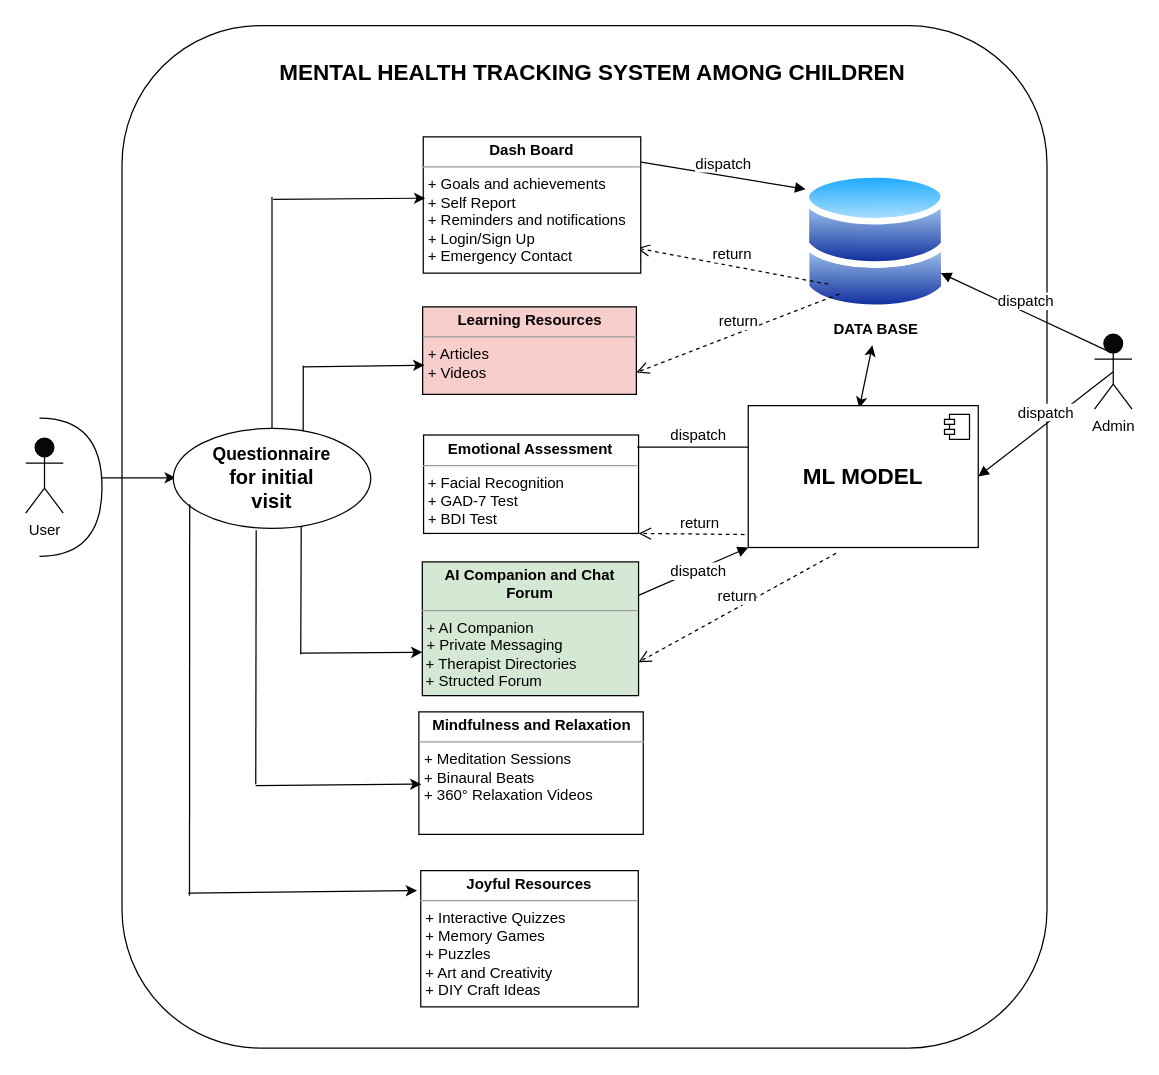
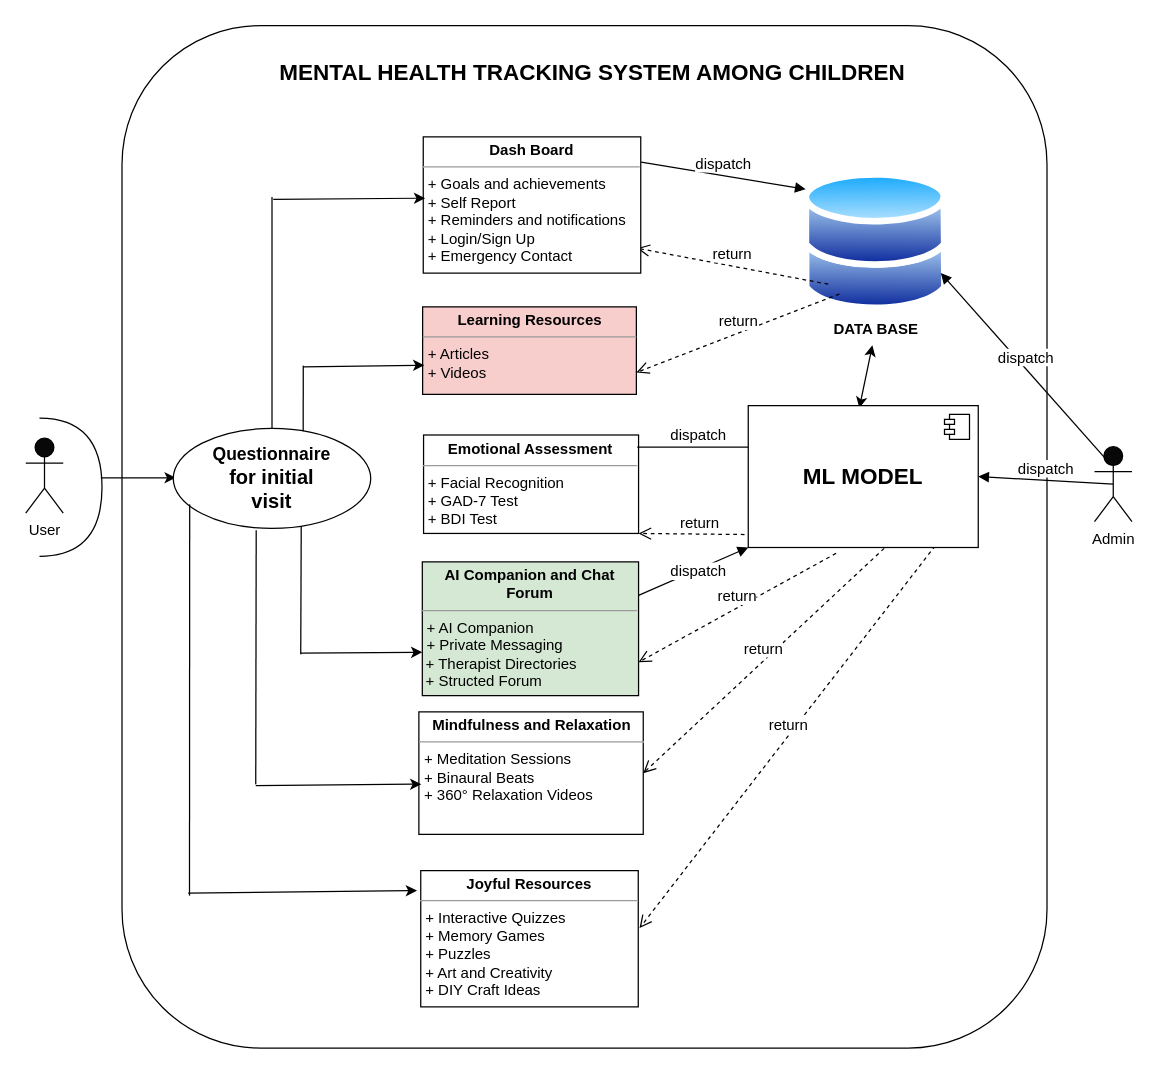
- <mxCell id="34" value="Admin" style="shape=umlActor;verticalLabelPosition=bottom;verticalAlign=top;html=1;fillColor=#080808;" parent="1" vertex="1"><mxGeometry x="875" y="266.88" width="30" height="60" as="geometry" /></mxCell>
+ <mxCell id="34" value="Admin" style="shape=umlActor;verticalLabelPosition=bottom;verticalAlign=top;html=1;fillColor=#080808;" parent="1" vertex="1"><mxGeometry x="875" y="356.88" width="30" height="60" as="geometry" /></mxCell>
+ <mxCell id="39" value="return" style="html=1;verticalAlign=bottom;endArrow=open;dashed=1;endSize=8;curved=0;rounded=0;fontFamily=Helvetica;fontSize=12;fontColor=default;exitX=0.591;exitY=1.006;exitDx=0;exitDy=0;exitPerimeter=0;entryX=1;entryY=0.5;entryDx=0;entryDy=0;" parent="1" source="41" target="19" edge="1"><mxGeometry relative="1" as="geometry"><mxPoint x="720" y="621" as="sourcePoint" /><mxPoint x="640" y="621" as="targetPoint" /></mxGeometry></mxCell>
+ <mxCell id="40" value="return" style="html=1;verticalAlign=bottom;endArrow=open;dashed=1;endSize=8;curved=0;rounded=0;fontFamily=Helvetica;fontSize=12;fontColor=default;exitX=0.813;exitY=0.988;exitDx=0;exitDy=0;exitPerimeter=0;entryX=1.006;entryY=0.422;entryDx=0;entryDy=0;entryPerimeter=0;" parent="1" source="41" target="26" edge="1"><mxGeometry relative="1" as="geometry"><mxPoint x="725" y="731" as="sourcePoint" /><mxPoint x="645" y="731" as="targetPoint" /></mxGeometry></mxCell>
